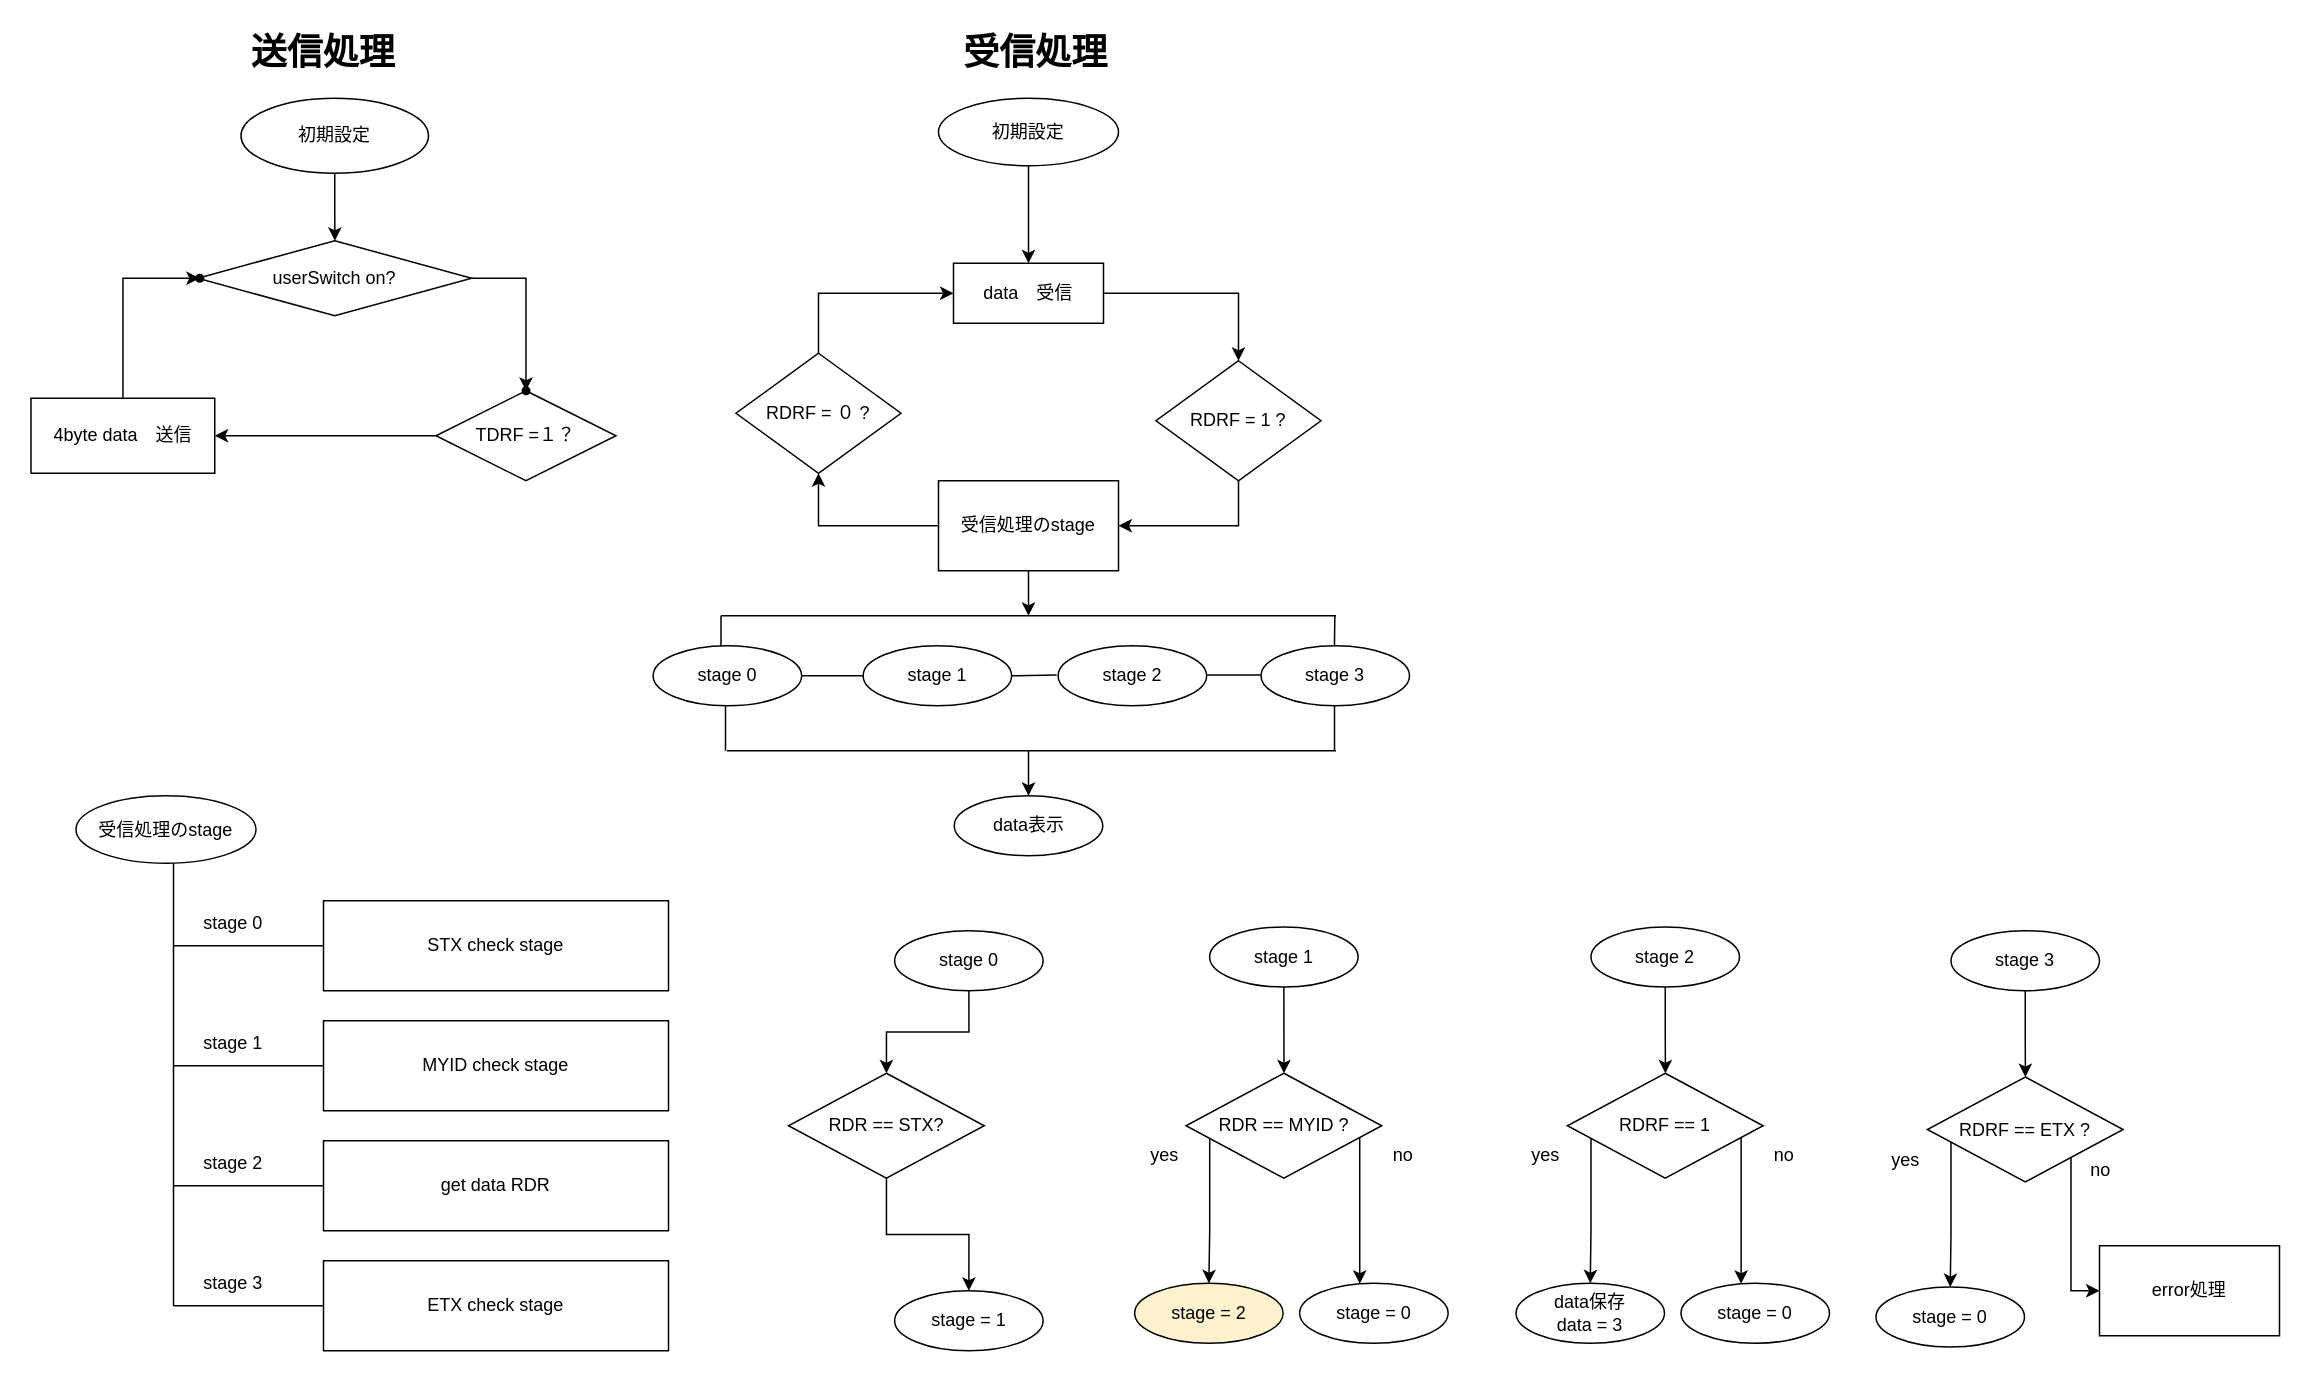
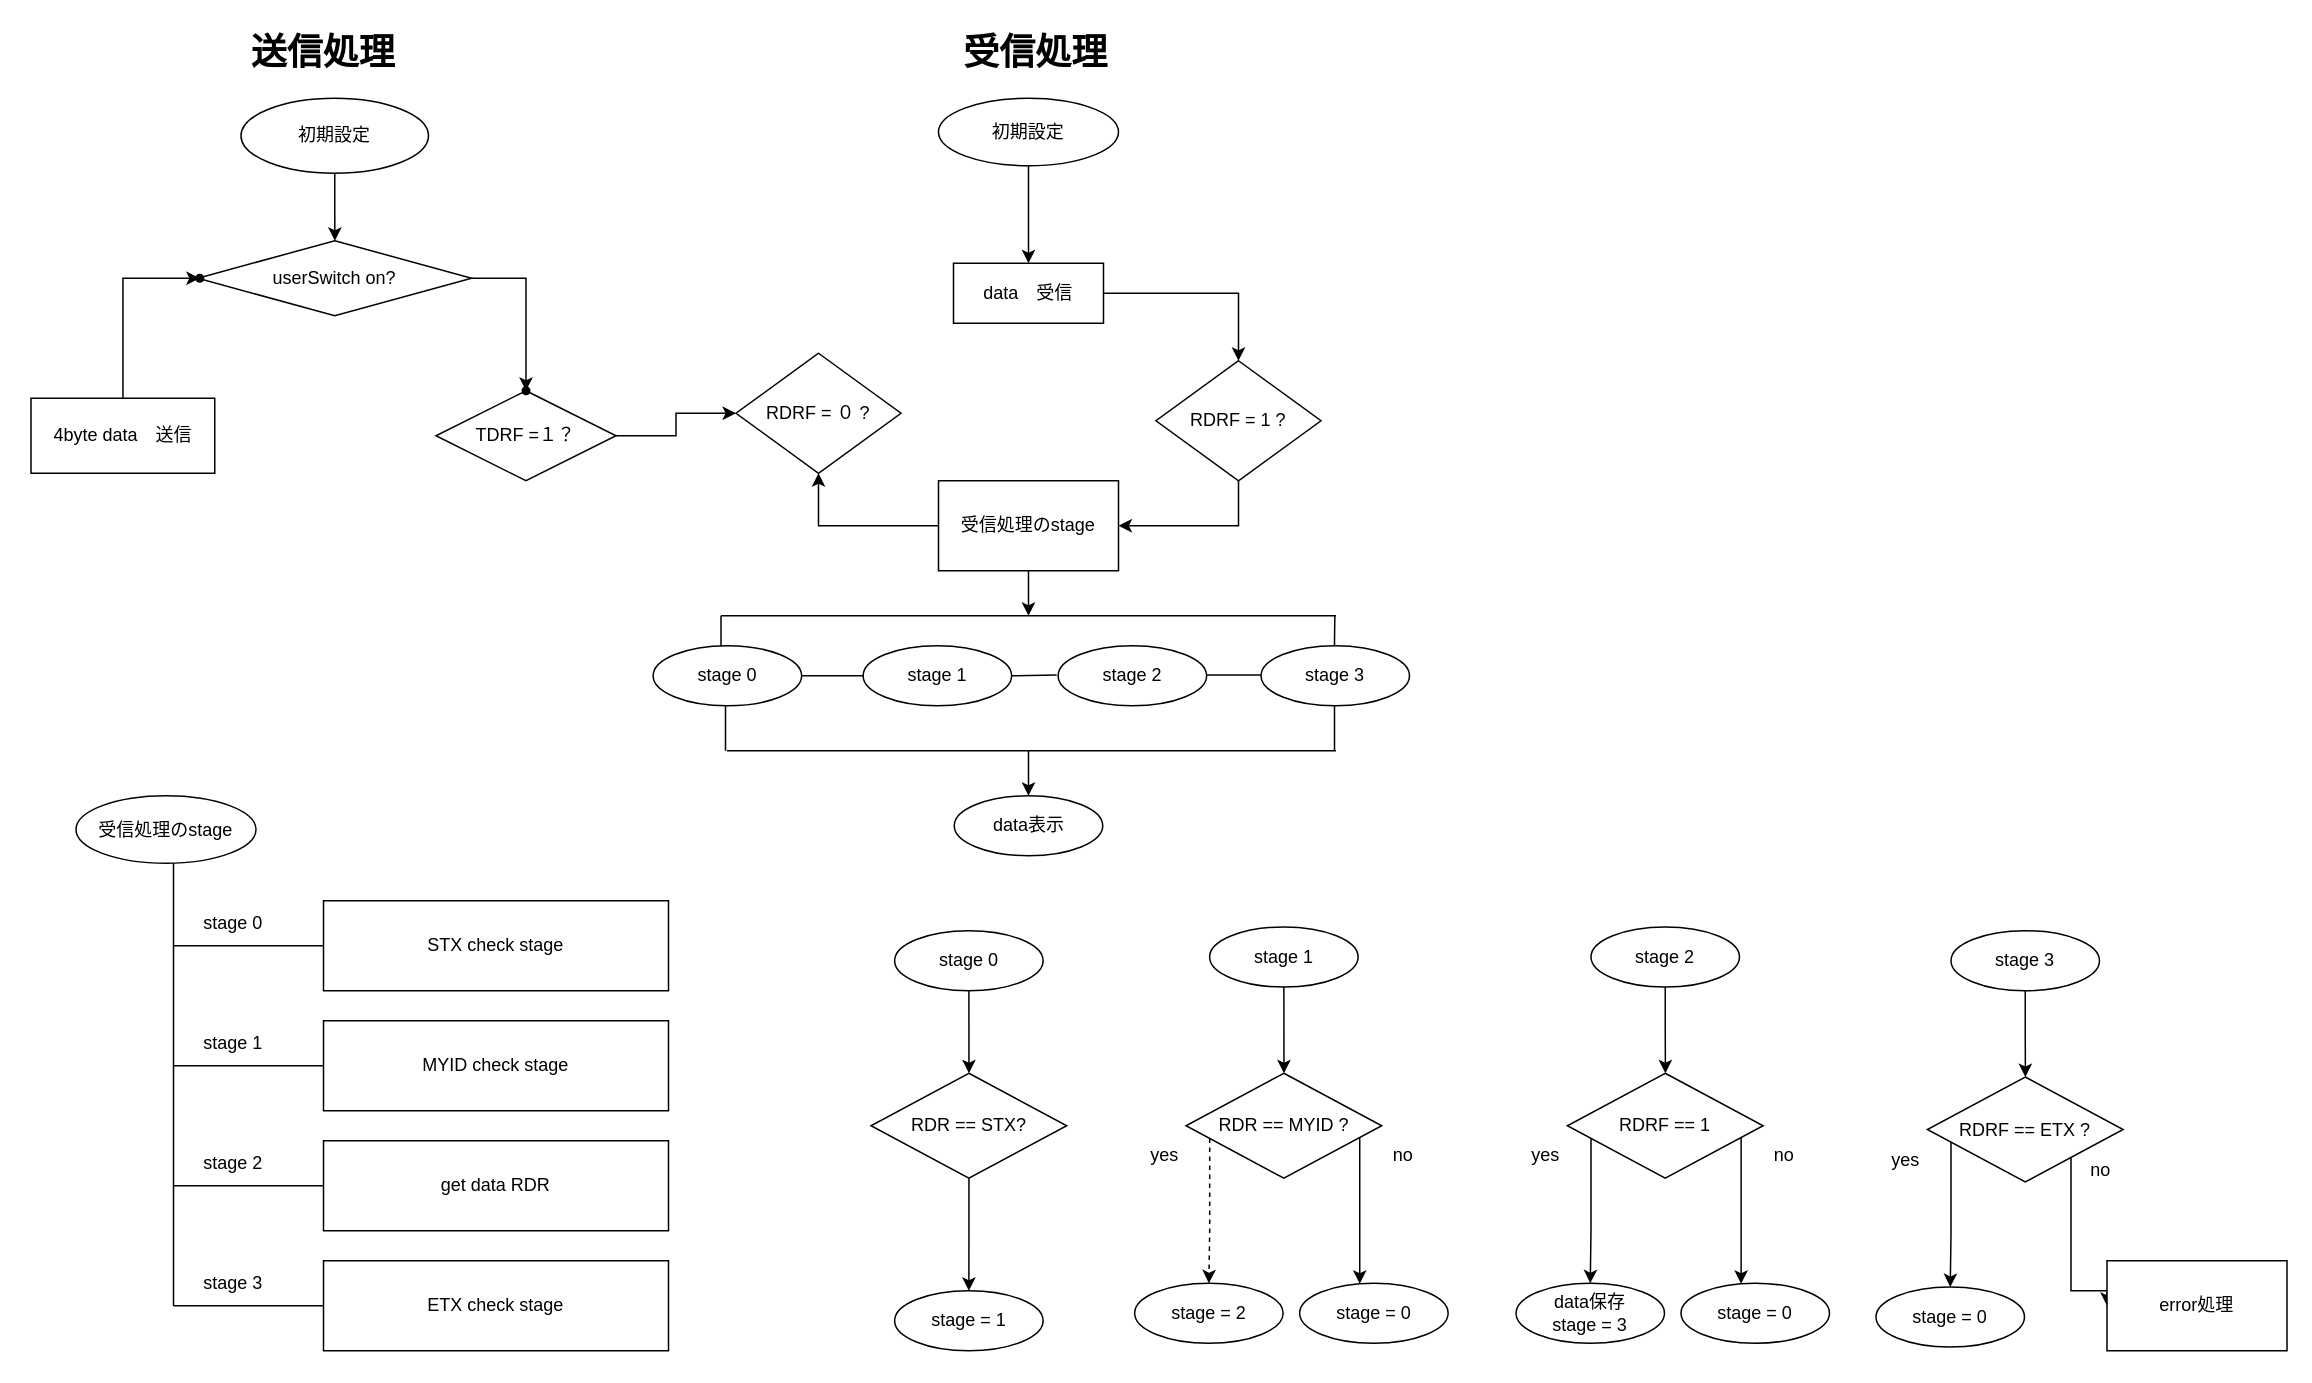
- <mxCell id="18" value="" style="edgeStyle=orthogonalEdgeStyle;rounded=0;orthogonalLoop=1;jettySize=auto;html=1;" edge="1" parent="1" source="19" target="17"><mxGeometry relative="1" as="geometry"><Array as="points"><mxPoint x="545" y="195" /></Array></mxGeometry></mxCell>
- <mxCell id="9" value="" style="edgeStyle=orthogonalEdgeStyle;rounded=0;orthogonalLoop=1;jettySize=auto;html=1;" edge="1" parent="1" source="10" target="8"><mxGeometry relative="1" as="geometry" /></mxCell>
+ <mxCell id="9" value="" style="edgeStyle=orthogonalEdgeStyle;rounded=0;orthogonalLoop=1;jettySize=auto;html=1;" edge="1" parent="1" source="10" target="19"><mxGeometry relative="1" as="geometry" /></mxCell>
- <mxCell id="42" value="RDR == STX?" style="rhombus;whiteSpace=wrap;html=1;" vertex="1" parent="1"><mxGeometry x="525" y="715" width="130.5" height="70" as="geometry" /></mxCell>
+ <mxCell id="42" value="RDR == STX?" style="rhombus;whiteSpace=wrap;html=1;" vertex="1" parent="1"><mxGeometry x="580" y="715" width="130.5" height="70" as="geometry" /></mxCell>
- <mxCell id="46" value="" style="edgeStyle=orthogonalEdgeStyle;rounded=0;orthogonalLoop=1;jettySize=auto;html=1;" edge="1" parent="1" source="48" target="49"><mxGeometry relative="1" as="geometry"><Array as="points"><mxPoint x="805.75" y="820" /></Array></mxGeometry></mxCell>
+ <mxCell id="46" value="" style="edgeStyle=orthogonalEdgeStyle;rounded=0;orthogonalLoop=1;jettySize=auto;html=1;dashed=1;" edge="1" parent="1" source="48" target="49"><mxGeometry relative="1" as="geometry"><Array as="points"><mxPoint x="805.75" y="820" /></Array></mxGeometry></mxCell>
- <mxCell id="70" value="error処理" style="rounded=0;whiteSpace=wrap;html=1;" vertex="1" parent="1"><mxGeometry x="1399" y="830" width="120" height="60" as="geometry" /></mxCell>
+ <mxCell id="70" value="error処理" style="rounded=0;whiteSpace=wrap;html=1;" vertex="1" parent="1"><mxGeometry x="1404" y="840" width="120" height="60" as="geometry" /></mxCell>
- <mxCell id="49" value="stage = 2" style="ellipse;whiteSpace=wrap;html=1;fillColor=#fff2cc;" vertex="1" parent="1"><mxGeometry x="755.75" y="855" width="99" height="40" as="geometry" /></mxCell>
+ <mxCell id="49" value="stage = 2" style="ellipse;whiteSpace=wrap;html=1;" vertex="1" parent="1"><mxGeometry x="755.75" y="855" width="99" height="40" as="geometry" /></mxCell>
- <mxCell id="58" value="data保存&lt;br&gt;data = 3" style="ellipse;whiteSpace=wrap;html=1;" vertex="1" parent="1"><mxGeometry x="1010" y="855" width="99" height="40" as="geometry" /></mxCell>
+ <mxCell id="58" value="data保存&lt;br&gt;stage = 3" style="ellipse;whiteSpace=wrap;html=1;" vertex="1" parent="1"><mxGeometry x="1010" y="855" width="99" height="40" as="geometry" /></mxCell>
